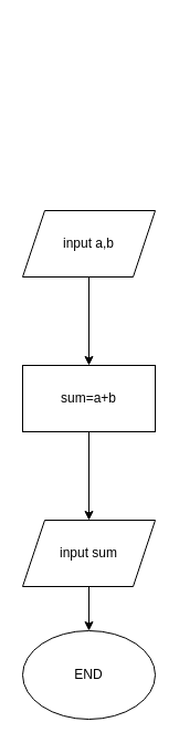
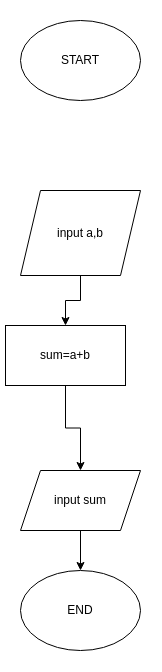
+ <mxCell id="2" value="START" style="ellipse;whiteSpace=wrap;html=1;" vertex="1" parent="1"><mxGeometry x="20" y="20" width="120" height="80" as="geometry" /></mxCell>
- <mxCell id="4" value="input a,b" style="shape=parallelogram;perimeter=parallelogramPerimeter;whiteSpace=wrap;html=1;fixedSize=1;" vertex="1" parent="1"><mxGeometry x="20" y="190" width="120" height="60" as="geometry" /></mxCell>
+ <mxCell id="4" value="input a,b" style="shape=parallelogram;perimeter=parallelogramPerimeter;whiteSpace=wrap;html=1;fixedSize=1;" vertex="1" parent="1"><mxGeometry x="20" y="190" width="120" height="85" as="geometry" /></mxCell>
- <mxCell id="6" value="sum=a+b" style="whiteSpace=wrap;html=1;" vertex="1" parent="1"><mxGeometry x="20" y="330" width="120" height="60" as="geometry" /></mxCell>
+ <mxCell id="6" value="sum=a+b" style="whiteSpace=wrap;html=1;" vertex="1" parent="1"><mxGeometry x="5" y="325" width="120" height="60" as="geometry" /></mxCell>
